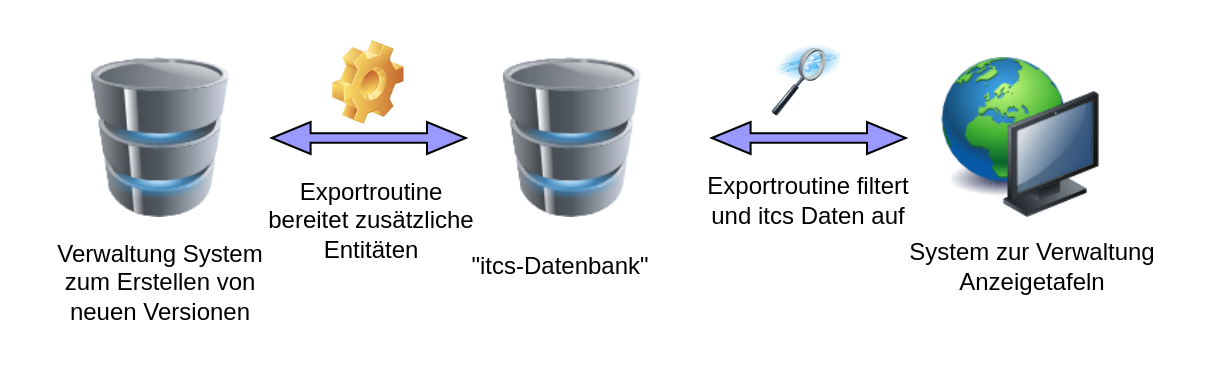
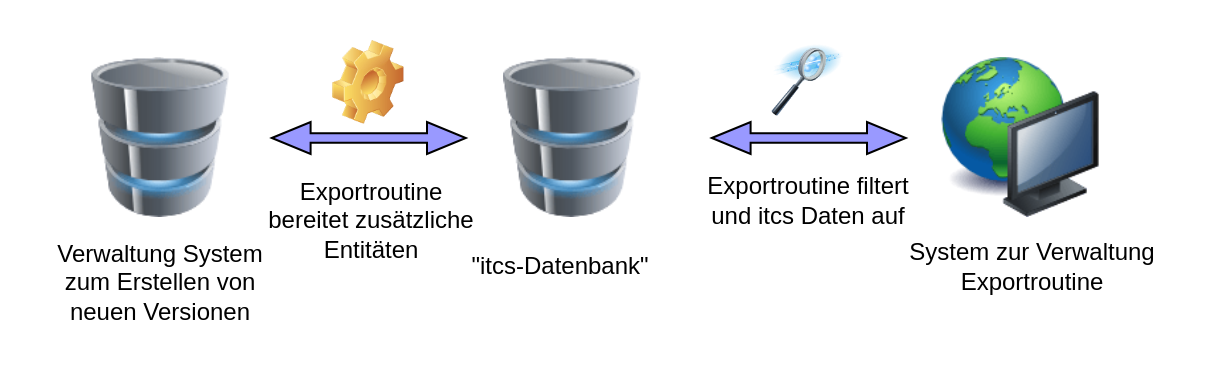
- <mxCell id="4" value="System zur Verwaltung Anzeigetafeln" style="text;html=1;align=center;verticalAlign=middle;whiteSpace=wrap;rounded=0;" parent="1" vertex="1"><mxGeometry x="450" y="110.73" width="132" height="45" as="geometry" /></mxCell>
+ <mxCell id="4" value="System zur Verwaltung Exportroutine" style="text;html=1;align=center;verticalAlign=middle;whiteSpace=wrap;rounded=0;" parent="1" vertex="1"><mxGeometry x="450" y="110.73" width="132" height="45" as="geometry" /></mxCell>
